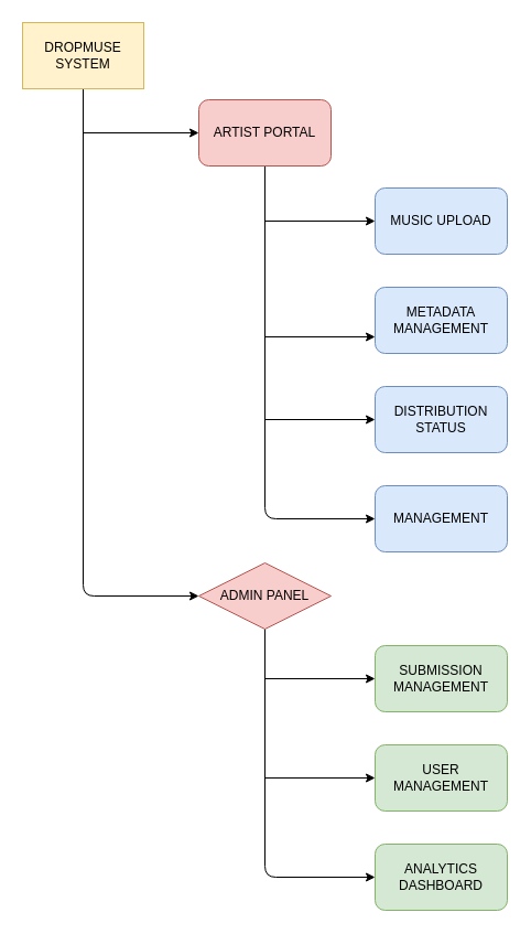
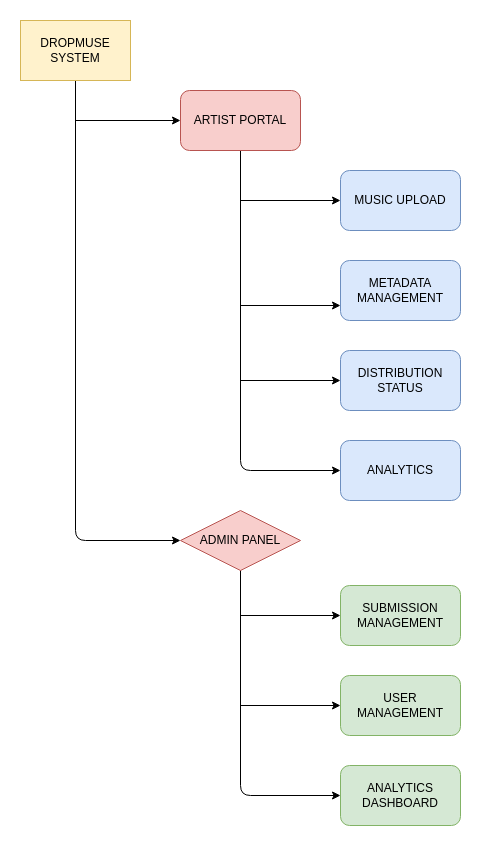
- <mxCell id="20" value="MANAGEMENT" style="rounded=1;whiteSpace=wrap;html=1;fillColor=#dae8fc;strokeColor=#6c8ebf;" vertex="1" parent="1"><mxGeometry x="340" y="440" width="120" height="60" as="geometry" /></mxCell>
+ <mxCell id="20" value="ANALYTICS" style="rounded=1;whiteSpace=wrap;html=1;fillColor=#dae8fc;strokeColor=#6c8ebf;" vertex="1" parent="1"><mxGeometry x="340" y="440" width="120" height="60" as="geometry" /></mxCell>
